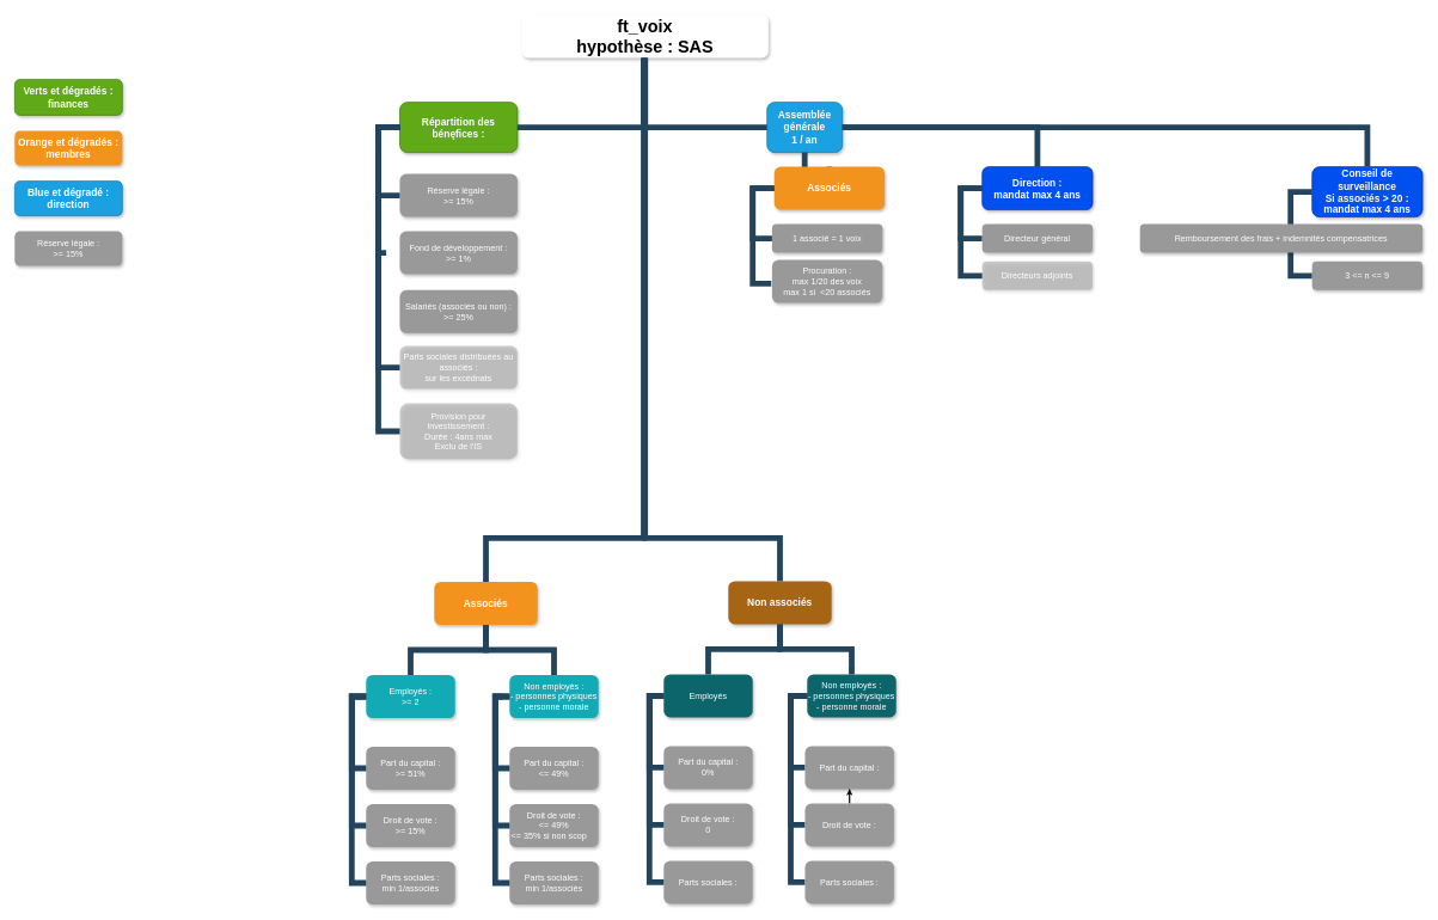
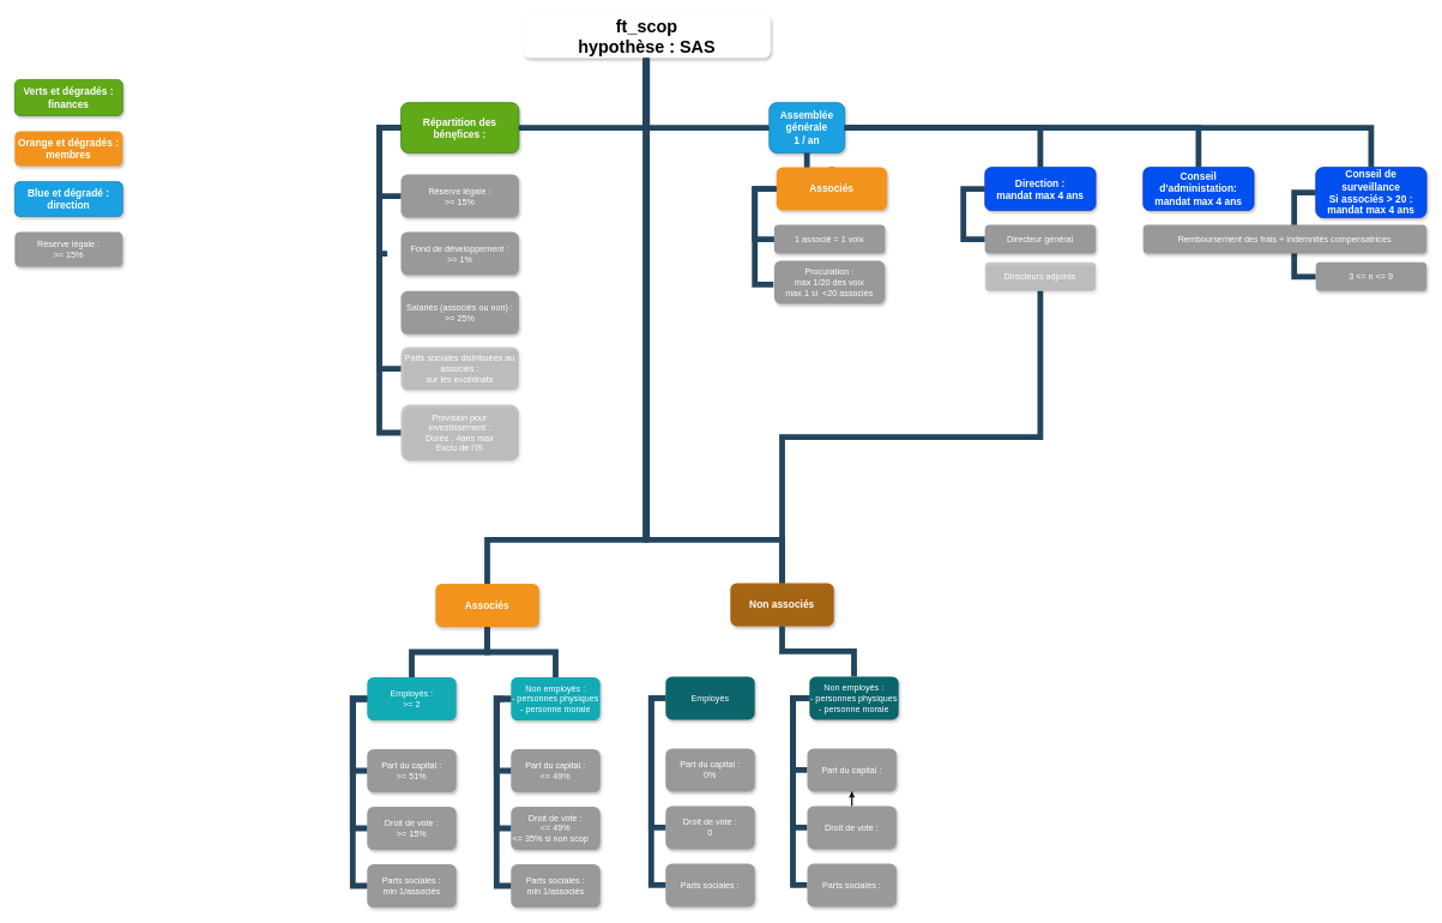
- <mxCell id="2" value="ft_voix&#10;hypothèse : SAS" style="whiteSpace=wrap;rounded=1;shadow=1;fillColor=#FFFFFF;strokeColor=none;fontColor=#000000;fontStyle=1;fontSize=24" parent="1" vertex="1"><mxGeometry x="727" y="20" width="344" height="60" as="geometry" /></mxCell>
+ <mxCell id="2" value="ft_scop&#10;hypothèse : SAS" style="whiteSpace=wrap;rounded=1;shadow=1;fillColor=#FFFFFF;strokeColor=none;fontColor=#000000;fontStyle=1;fontSize=24" parent="1" vertex="1"><mxGeometry x="727" y="20" width="344" height="60" as="geometry" /></mxCell>
+ <mxCell id="54" value="" style="edgeStyle=elbowEdgeStyle;elbow=vertical;rounded=0;fontColor=#000000;endArrow=none;endFill=0;strokeWidth=8;strokeColor=#23445D;exitX=0.5;exitY=0;exitDx=0;exitDy=0;entryX=1;entryY=0.5;entryDx=0;entryDy=0;" edge="1" parent="1" source="53" target="41"><mxGeometry width="100" height="100" relative="1" as="geometry"><mxPoint x="1484" y="232" as="sourcePoint" /><mxPoint x="1259" y="172" as="targetPoint" /><Array as="points"><mxPoint x="1379" y="177" /><mxPoint x="1329" y="177" /><mxPoint x="1039" y="222" /></Array></mxGeometry></mxCell>
+ <mxCell id="53" value="Conseil d'administation:&#10;mandat max 4 ans" style="whiteSpace=wrap;rounded=1;fillColor=#0050ef;strokeColor=#001DBC;shadow=1;fontColor=#ffffff;fontStyle=1;fontSize=14" vertex="1" parent="1"><mxGeometry x="1589" y="232" width="154" height="60" as="geometry" /></mxCell>
- <mxCell id="61" value="" style="edgeStyle=elbowEdgeStyle;elbow=vertical;rounded=0;fontColor=#000000;endArrow=none;endFill=0;strokeWidth=8;strokeColor=#23445D;entryX=0;entryY=0.5;entryDx=0;entryDy=0;exitX=0;exitY=0.5;exitDx=0;exitDy=0;" edge="1" parent="1" source="50" target="60"><mxGeometry width="100" height="100" relative="1" as="geometry"><mxPoint x="1309" y="284" as="sourcePoint" /><mxPoint x="1319" y="364" as="targetPoint" /><Array as="points"><mxPoint x="1339" y="332" /><mxPoint x="1213" y="337.5" /><mxPoint x="1193" y="377.5" /><mxPoint x="1333" y="430.5" /></Array></mxGeometry></mxCell>
- <mxCell id="27" value="" style="edgeStyle=elbowEdgeStyle;elbow=vertical;rounded=0;fontColor=#000000;endArrow=none;endFill=0;strokeWidth=8;strokeColor=#23445D;" parent="1" source="5" target="14" edge="1"><mxGeometry width="100" height="100" relative="1" as="geometry"><mxPoint x="725" y="880" as="sourcePoint" /><mxPoint x="625" y="950" as="targetPoint" /></mxGeometry></mxCell>
+ <mxCell id="27" value="" style="edgeStyle=elbowEdgeStyle;elbow=vertical;rounded=0;fontColor=#000000;endArrow=none;endFill=0;strokeWidth=8;strokeColor=#23445D;" parent="1" source="5" target="60" edge="1"><mxGeometry width="100" height="100" relative="1" as="geometry"><mxPoint x="725" y="880" as="sourcePoint" /><mxPoint x="625" y="950" as="targetPoint" /></mxGeometry></mxCell>
- <mxCell id="29" value="" style="edgeStyle=elbowEdgeStyle;elbow=horizontal;rounded=0;fontColor=#000000;endArrow=none;endFill=0;strokeWidth=8;strokeColor=#23445D;" parent="1" source="14" target="16" edge="1"><mxGeometry width="100" height="100" relative="1" as="geometry"><mxPoint x="905" y="970" as="sourcePoint" /><mxPoint x="915" y="1070" as="targetPoint" /><Array as="points"><mxPoint x="905" y="1020" /></Array></mxGeometry></mxCell>
